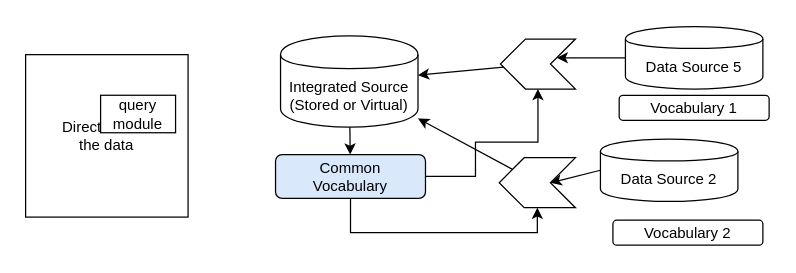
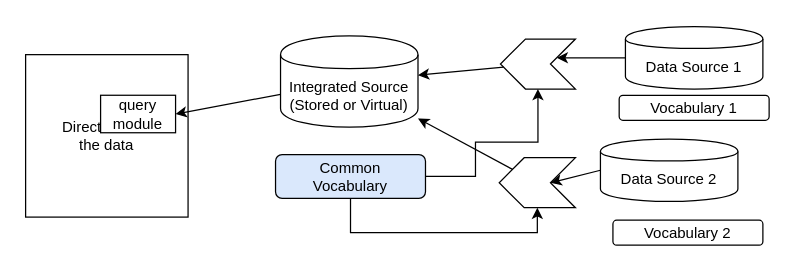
- <mxCell id="4" value="Data Source 5" style="shape=cylinder;whiteSpace=wrap;html=1;boundedLbl=1;backgroundOutline=1;" vertex="1" parent="1"><mxGeometry x="500" y="20.5" width="110" height="50" as="geometry" /></mxCell>
+ <mxCell id="4" value="Data Source 1" style="shape=cylinder;whiteSpace=wrap;html=1;boundedLbl=1;backgroundOutline=1;" vertex="1" parent="1"><mxGeometry x="500" y="20.5" width="110" height="50" as="geometry" /></mxCell>
- <mxCell id="9" value="" style="endArrow=classic;html=1;" edge="1" parent="1" source="10" target="13"><mxGeometry width="50" height="50" relative="1" as="geometry"><mxPoint x="260" y="68" as="sourcePoint" /><mxPoint x="150" y="78" as="targetPoint" /></mxGeometry></mxCell>
+ <mxCell id="9" value="" style="endArrow=classic;html=1;entryX=1;entryY=0.5;entryDx=0;entryDy=0;" edge="1" parent="1" source="10" target="3"><mxGeometry width="50" height="50" relative="1" as="geometry"><mxPoint x="260" y="68" as="sourcePoint" /><mxPoint x="150" y="78" as="targetPoint" /></mxGeometry></mxCell>
